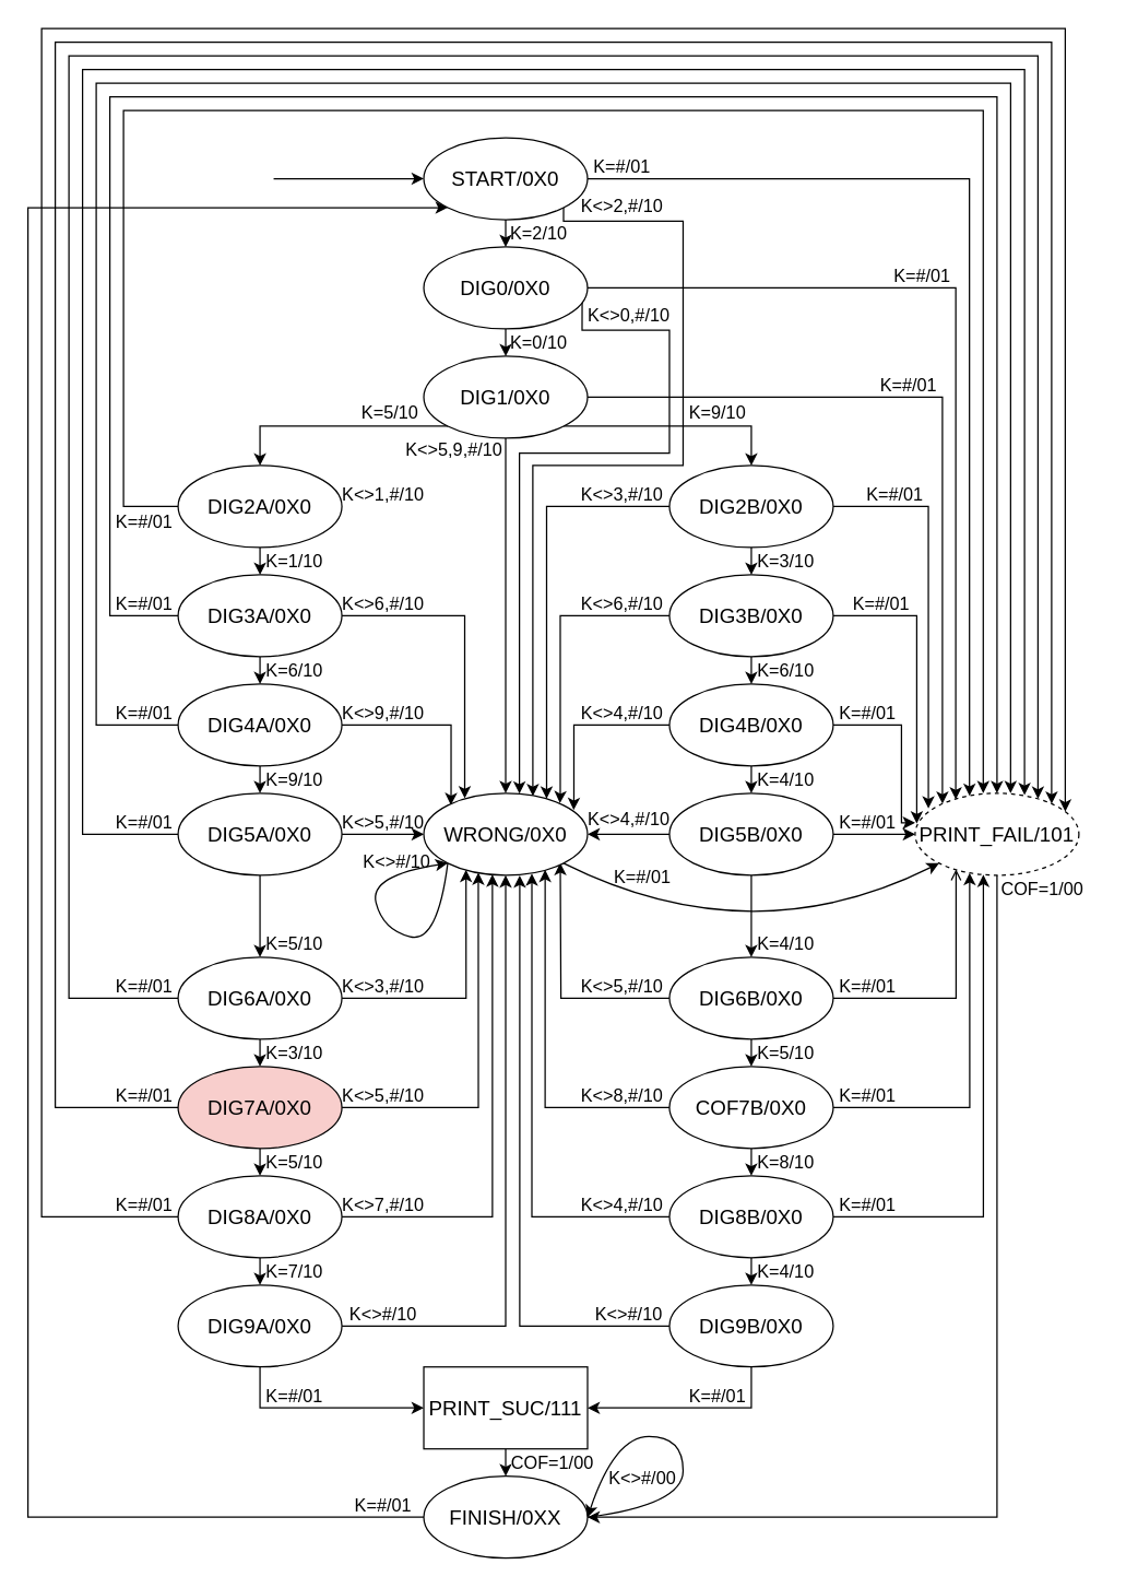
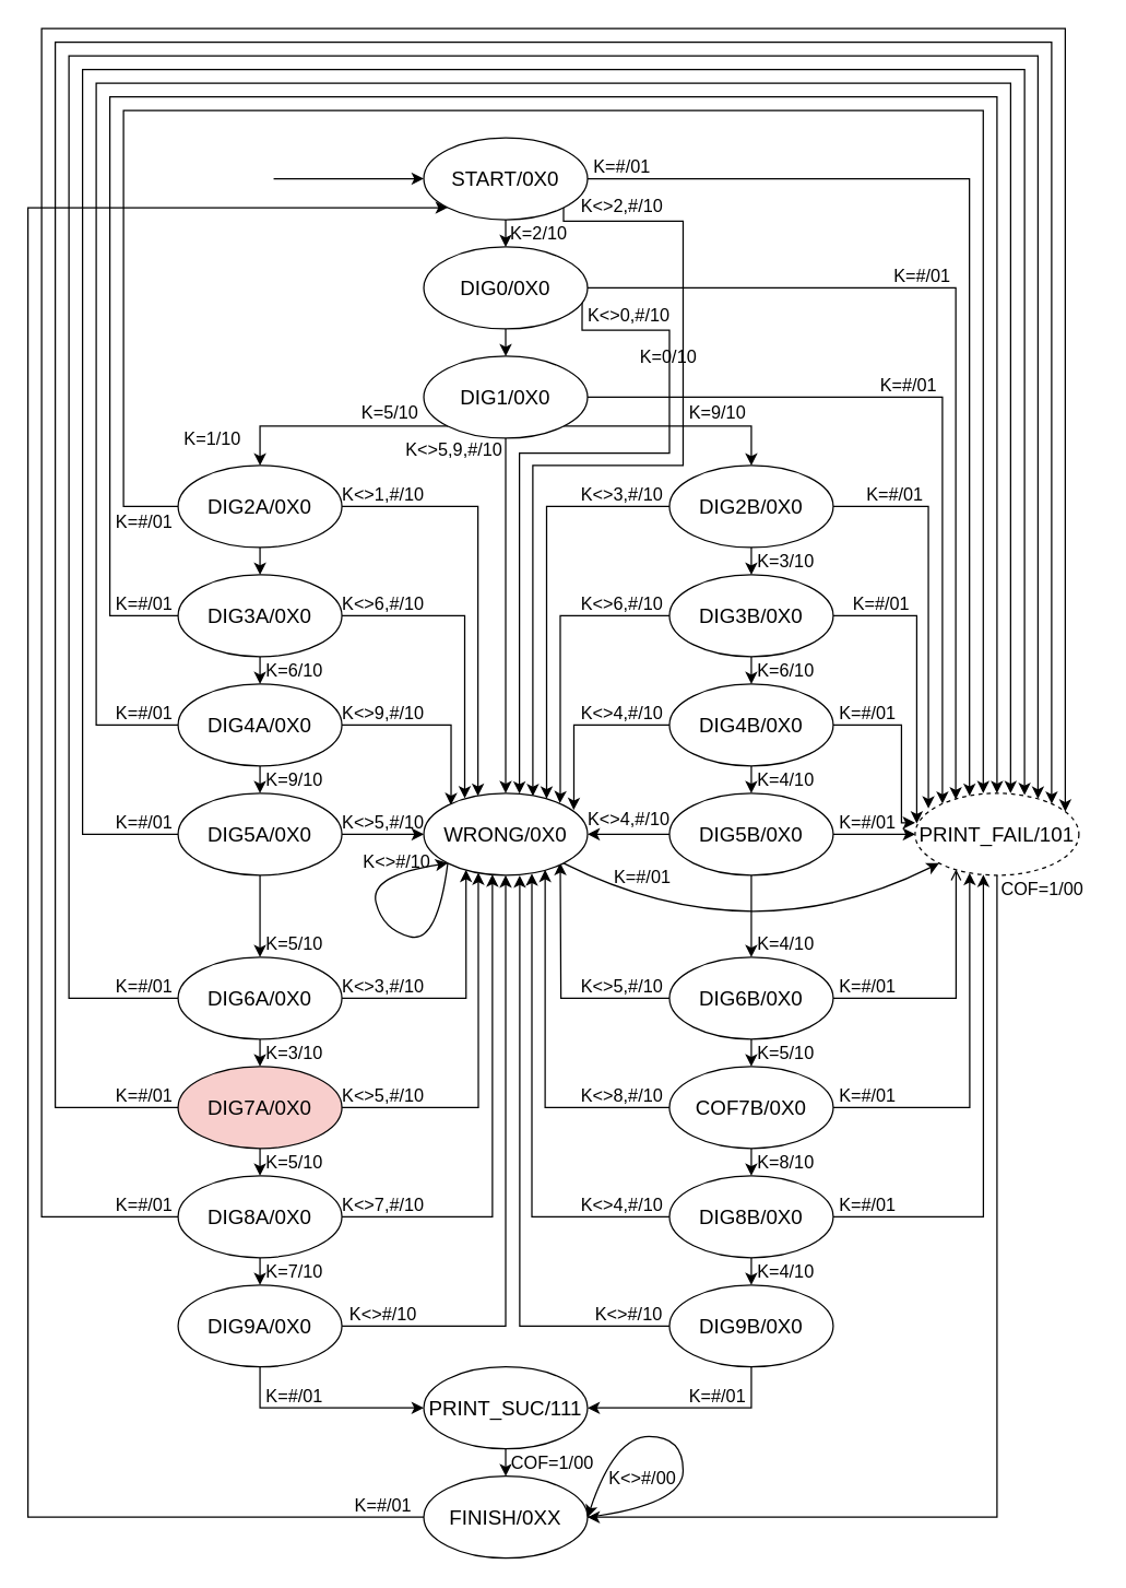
- <mxCell id="88" value="K=0/10" style="text;html=1;align=center;verticalAlign=middle;resizable=0;points=[];autosize=1;fontSize=13;" parent="1" vertex="1"><mxGeometry x="364" y="240" width="60" height="20" as="geometry" /></mxCell>
+ <mxCell id="88" value="K=0/10" style="text;html=1;align=center;verticalAlign=middle;resizable=0;points=[];autosize=1;fontSize=13;" parent="1" vertex="1"><mxGeometry x="459" y="250" width="60" height="20" as="geometry" /></mxCell>
- <mxCell id="91" value="K=1/10" style="text;html=1;align=center;verticalAlign=middle;resizable=0;points=[];autosize=1;fontSize=13;" parent="1" vertex="1"><mxGeometry x="185" y="400" width="60" height="20" as="geometry" /></mxCell>
+ <mxCell id="91" value="K=1/10" style="text;html=1;align=center;verticalAlign=middle;resizable=0;points=[];autosize=1;fontSize=13;" parent="1" vertex="1"><mxGeometry x="125" y="310" width="60" height="20" as="geometry" /></mxCell>
+ <mxCell id="11" style="edgeStyle=orthogonalEdgeStyle;rounded=0;orthogonalLoop=1;jettySize=auto;html=1;exitX=1;exitY=0.5;exitDx=0;exitDy=0;entryX=0.331;entryY=0.033;entryDx=0;entryDy=0;entryPerimeter=0;fontSize=13;" parent="1" source="13" target="74" edge="1"><mxGeometry relative="1" as="geometry"><mxPoint x="350" y="570" as="targetPoint" /></mxGeometry></mxCell>
- <mxCell id="73" value="PRINT_SUC/111" style="whiteSpace=wrap;html=1;fontSize=15;rounded=0;" parent="1" vertex="1"><mxGeometry x="310" y="1000" width="120" height="60" as="geometry" /></mxCell>
+ <mxCell id="73" value="PRINT_SUC/111" style="ellipse;whiteSpace=wrap;html=1;fontSize=15;" parent="1" vertex="1"><mxGeometry x="310" y="1000" width="120" height="60" as="geometry" /></mxCell>
